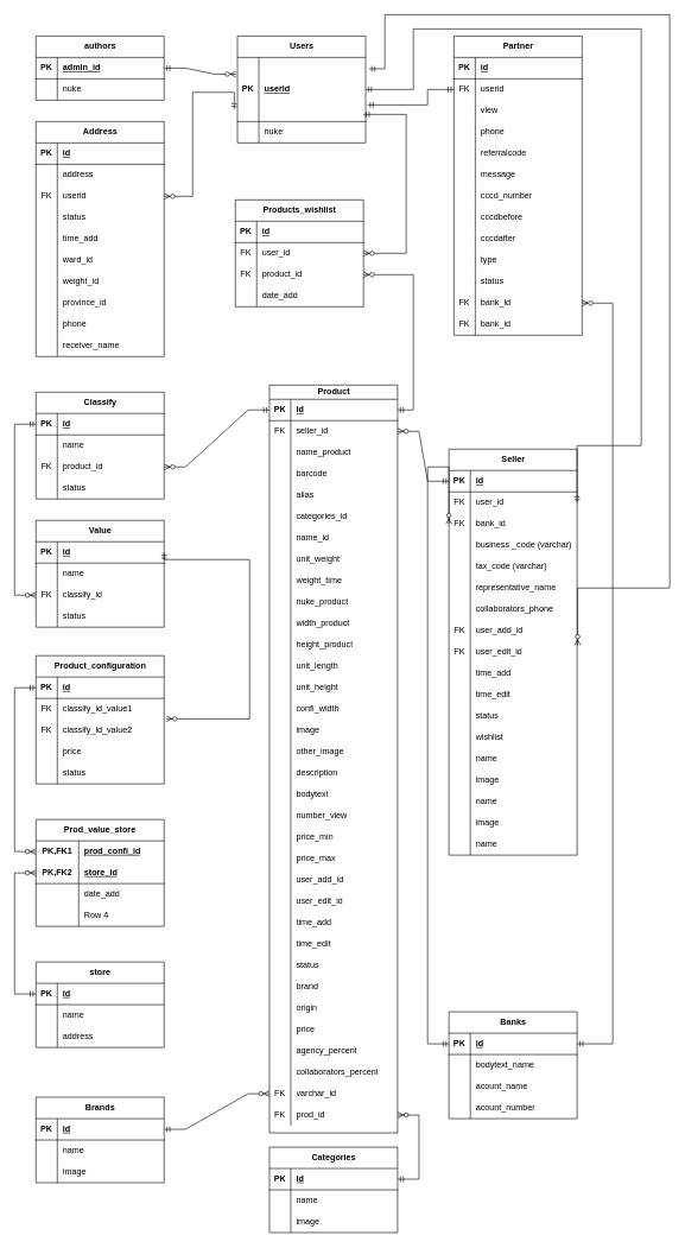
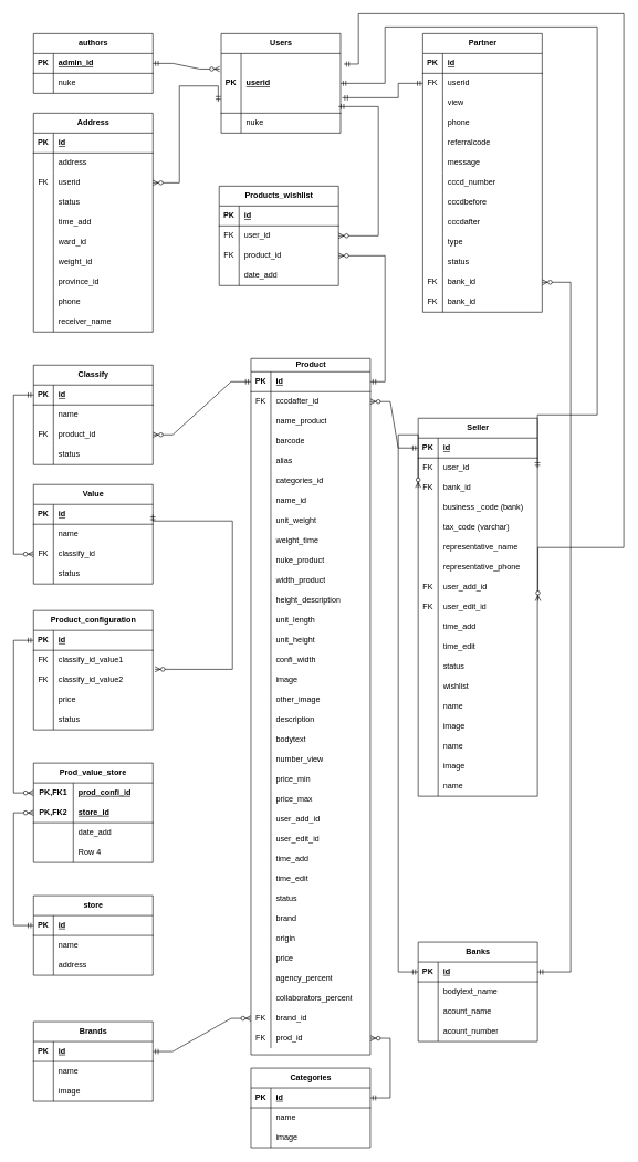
- <mxCell id="48" value="seller_id" style="shape=partialRectangle;connectable=0;fillColor=none;top=0;left=0;bottom=0;right=0;align=left;spacingLeft=6;overflow=hidden;whiteSpace=wrap;html=1;" vertex="1" parent="46"><mxGeometry x="30" width="150" height="30" as="geometry"><mxRectangle width="150" height="30" as="alternateBounds" /></mxGeometry></mxCell>
+ <mxCell id="48" value="cccdafter_id" style="shape=partialRectangle;connectable=0;fillColor=none;top=0;left=0;bottom=0;right=0;align=left;spacingLeft=6;overflow=hidden;whiteSpace=wrap;html=1;" vertex="1" parent="46"><mxGeometry x="30" width="150" height="30" as="geometry"><mxRectangle width="150" height="30" as="alternateBounds" /></mxGeometry></mxCell>
- <mxCell id="273" value="business _code (varchar)" style="shape=partialRectangle;connectable=0;fillColor=none;top=0;left=0;bottom=0;right=0;align=left;spacingLeft=6;overflow=hidden;whiteSpace=wrap;html=1;" vertex="1" parent="271"><mxGeometry x="30" width="150" height="30" as="geometry"><mxRectangle width="150" height="30" as="alternateBounds" /></mxGeometry></mxCell>
+ <mxCell id="273" value="business _code (bank)" style="shape=partialRectangle;connectable=0;fillColor=none;top=0;left=0;bottom=0;right=0;align=left;spacingLeft=6;overflow=hidden;whiteSpace=wrap;html=1;" vertex="1" parent="271"><mxGeometry x="30" width="150" height="30" as="geometry"><mxRectangle width="150" height="30" as="alternateBounds" /></mxGeometry></mxCell>
- <mxCell id="282" value="collaborators_phone" style="shape=partialRectangle;connectable=0;fillColor=none;top=0;left=0;bottom=0;right=0;align=left;spacingLeft=6;overflow=hidden;whiteSpace=wrap;html=1;" vertex="1" parent="280"><mxGeometry x="30" width="150" height="30" as="geometry"><mxRectangle width="150" height="30" as="alternateBounds" /></mxGeometry></mxCell>
+ <mxCell id="282" value="representative_phone" style="shape=partialRectangle;connectable=0;fillColor=none;top=0;left=0;bottom=0;right=0;align=left;spacingLeft=6;overflow=hidden;whiteSpace=wrap;html=1;" vertex="1" parent="280"><mxGeometry x="30" width="150" height="30" as="geometry"><mxRectangle width="150" height="30" as="alternateBounds" /></mxGeometry></mxCell>
- <mxCell id="78" value="height_product" style="shape=partialRectangle;connectable=0;fillColor=none;top=0;left=0;bottom=0;right=0;align=left;spacingLeft=6;overflow=hidden;whiteSpace=wrap;html=1;" vertex="1" parent="76"><mxGeometry x="30" width="150" height="30" as="geometry"><mxRectangle width="150" height="30" as="alternateBounds" /></mxGeometry></mxCell>
+ <mxCell id="78" value="height_description" style="shape=partialRectangle;connectable=0;fillColor=none;top=0;left=0;bottom=0;right=0;align=left;spacingLeft=6;overflow=hidden;whiteSpace=wrap;html=1;" vertex="1" parent="76"><mxGeometry x="30" width="150" height="30" as="geometry"><mxRectangle width="150" height="30" as="alternateBounds" /></mxGeometry></mxCell>
- <mxCell id="141" value="varchar_id" style="shape=partialRectangle;connectable=0;fillColor=none;top=0;left=0;bottom=0;right=0;align=left;spacingLeft=6;overflow=hidden;whiteSpace=wrap;html=1;" vertex="1" parent="139"><mxGeometry x="30" width="150" height="30" as="geometry"><mxRectangle width="150" height="30" as="alternateBounds" /></mxGeometry></mxCell>
+ <mxCell id="141" value="brand_id" style="shape=partialRectangle;connectable=0;fillColor=none;top=0;left=0;bottom=0;right=0;align=left;spacingLeft=6;overflow=hidden;whiteSpace=wrap;html=1;" vertex="1" parent="139"><mxGeometry x="30" width="150" height="30" as="geometry"><mxRectangle width="150" height="30" as="alternateBounds" /></mxGeometry></mxCell>
